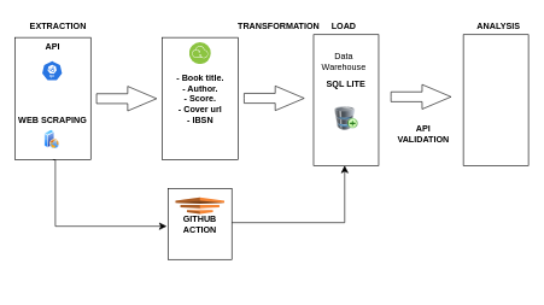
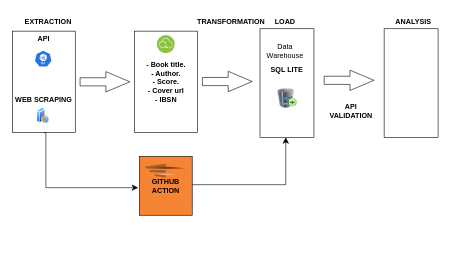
- <mxCell id="14" value="GITHUB ACTION" style="rounded=0;whiteSpace=wrap;html=1;fontStyle=1" parent="1" vertex="1"><mxGeometry x="231.75" y="260" width="88.25" height="98" as="geometry" /></mxCell>
+ <mxCell id="14" value="GITHUB ACTION" style="rounded=0;whiteSpace=wrap;html=1;fontStyle=1;fillColor=#f58534;" parent="1" vertex="1"><mxGeometry x="231.75" y="260" width="88.25" height="98" as="geometry" /></mxCell>
